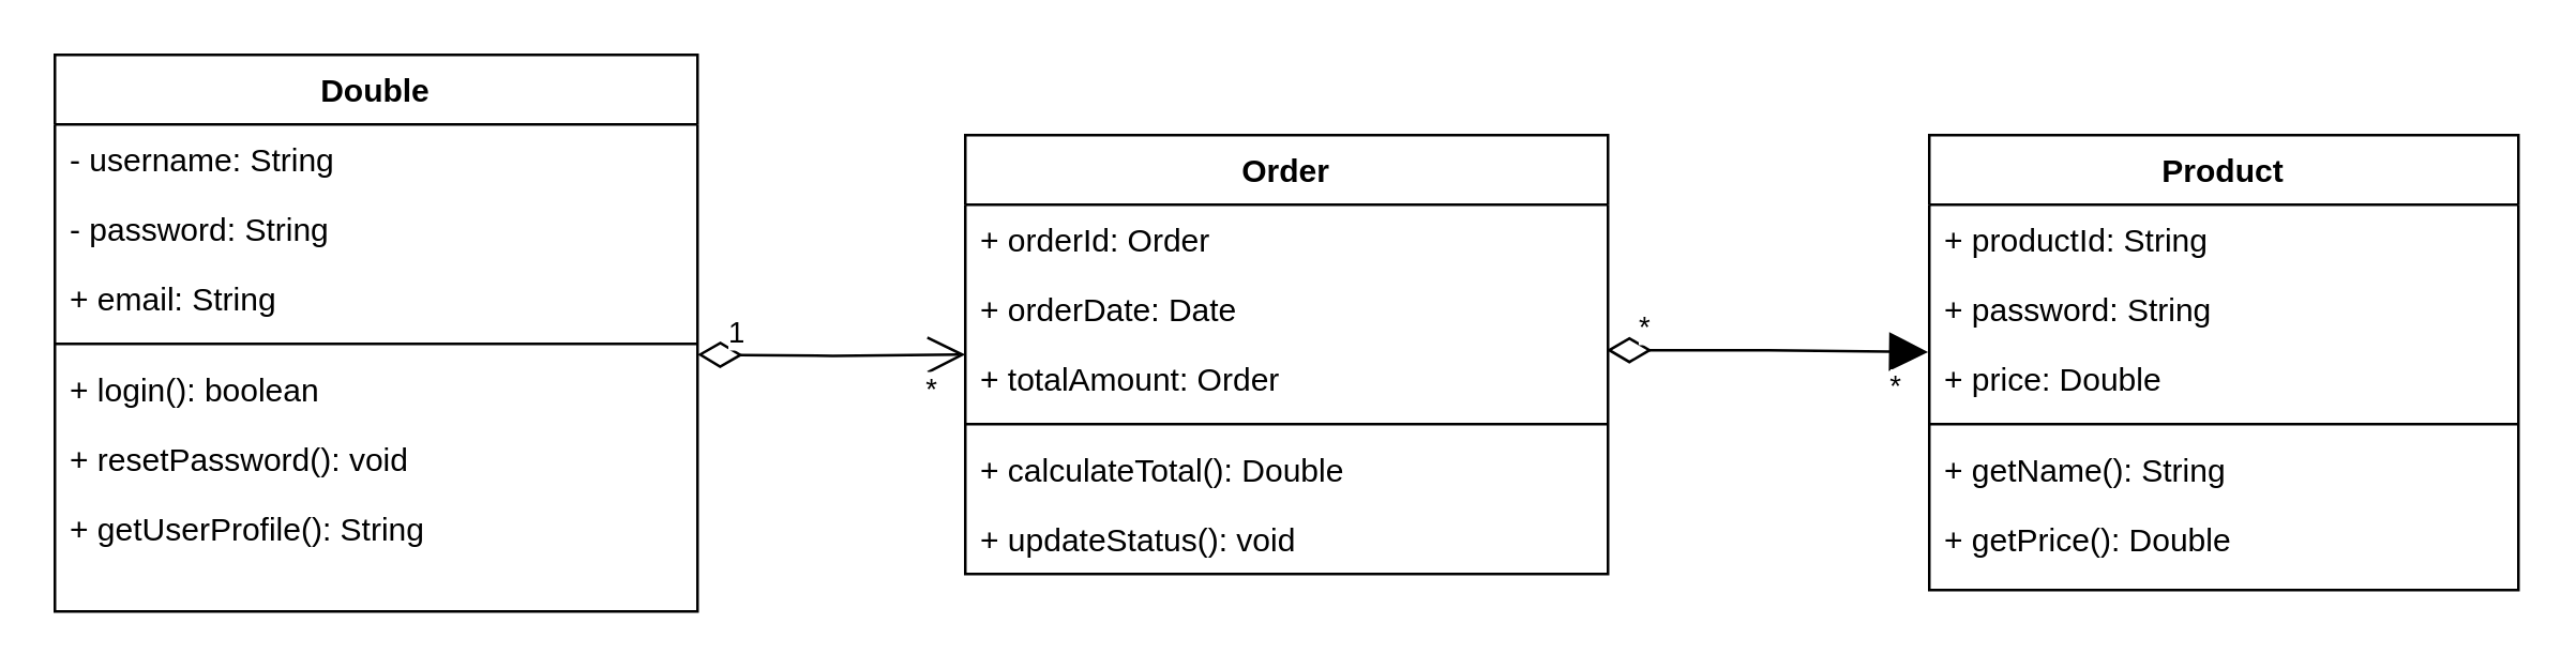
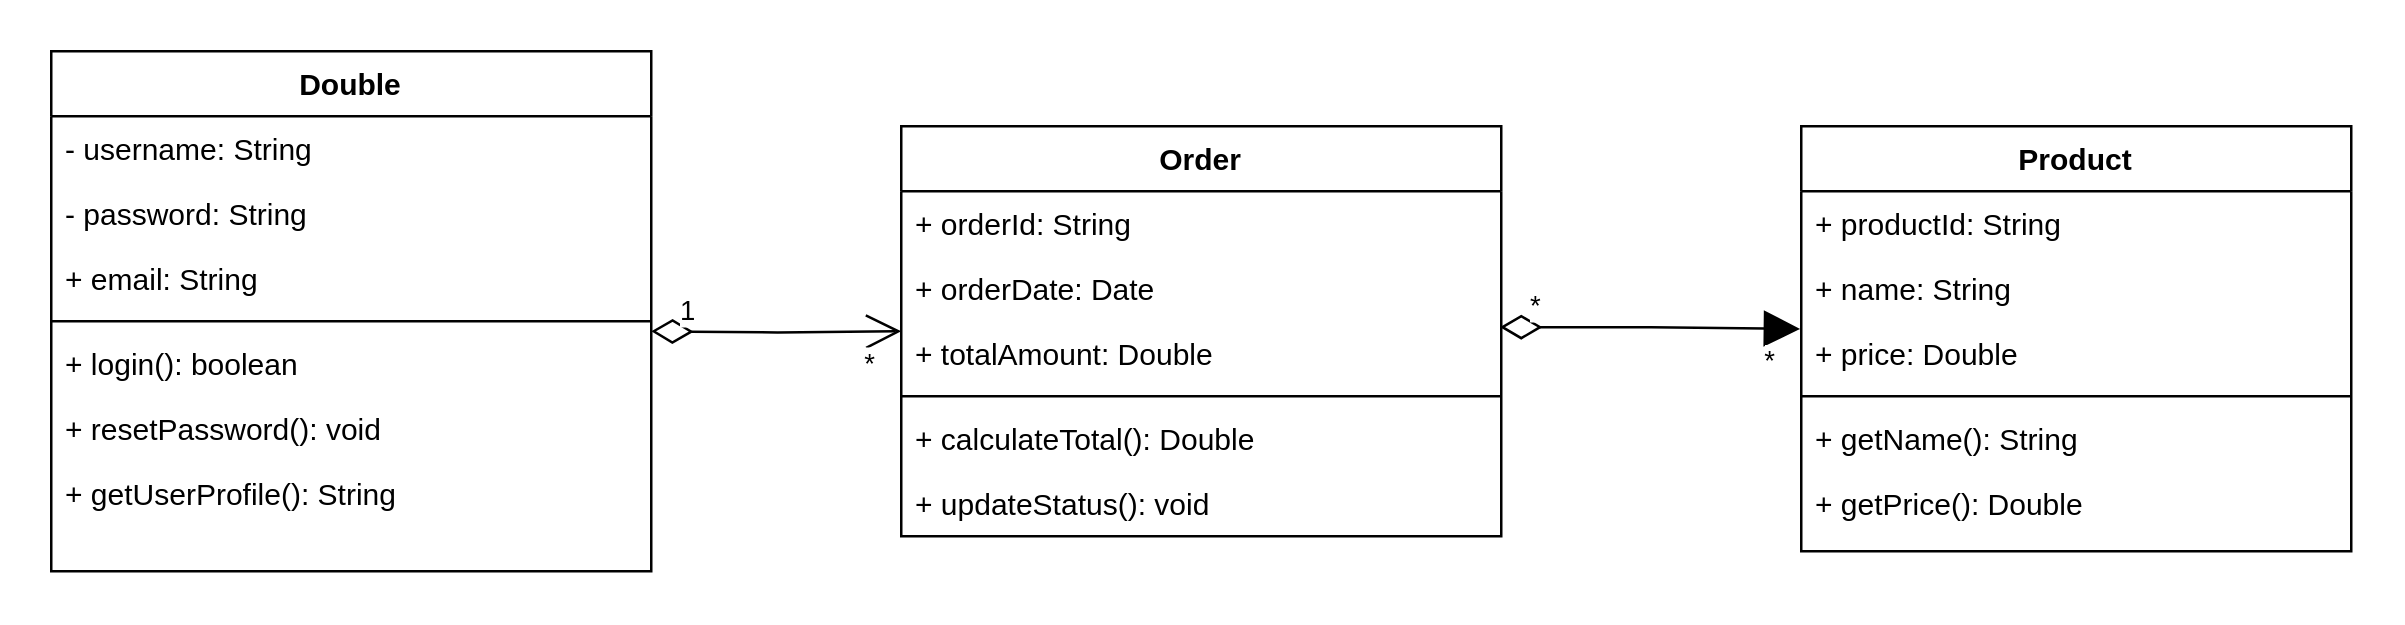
- <mxCell id="12" value="+ orderId: Order" style="text;strokeColor=none;fillColor=none;align=left;verticalAlign=top;spacingLeft=4;spacingRight=4;overflow=hidden;rotatable=0;points=[[0,0.5],[1,0.5]];portConstraint=eastwest;whiteSpace=wrap;html=1;" parent="11" vertex="1"><mxGeometry y="26" width="240" height="26" as="geometry" /></mxCell>
+ <mxCell id="12" value="+ orderId: String" style="text;strokeColor=none;fillColor=none;align=left;verticalAlign=top;spacingLeft=4;spacingRight=4;overflow=hidden;rotatable=0;points=[[0,0.5],[1,0.5]];portConstraint=eastwest;whiteSpace=wrap;html=1;" parent="11" vertex="1"><mxGeometry y="26" width="240" height="26" as="geometry" /></mxCell>
- <mxCell id="20" value="+ password: String" style="text;strokeColor=none;fillColor=none;align=left;verticalAlign=top;spacingLeft=4;spacingRight=4;overflow=hidden;rotatable=0;points=[[0,0.5],[1,0.5]];portConstraint=eastwest;whiteSpace=wrap;html=1;" parent="18" vertex="1"><mxGeometry y="52" width="220" height="26" as="geometry" /></mxCell>
+ <mxCell id="20" value="+ name: String" style="text;strokeColor=none;fillColor=none;align=left;verticalAlign=top;spacingLeft=4;spacingRight=4;overflow=hidden;rotatable=0;points=[[0,0.5],[1,0.5]];portConstraint=eastwest;whiteSpace=wrap;html=1;" parent="18" vertex="1"><mxGeometry y="52" width="220" height="26" as="geometry" /></mxCell>
- <mxCell id="14" value="+ totalAmount: Order" style="text;strokeColor=none;fillColor=none;align=left;verticalAlign=top;spacingLeft=4;spacingRight=4;overflow=hidden;rotatable=0;points=[[0,0.5],[1,0.5]];portConstraint=eastwest;whiteSpace=wrap;html=1;" parent="11" vertex="1"><mxGeometry y="78" width="240" height="26" as="geometry" /></mxCell>
+ <mxCell id="14" value="+ totalAmount: Double" style="text;strokeColor=none;fillColor=none;align=left;verticalAlign=top;spacingLeft=4;spacingRight=4;overflow=hidden;rotatable=0;points=[[0,0.5],[1,0.5]];portConstraint=eastwest;whiteSpace=wrap;html=1;" parent="11" vertex="1"><mxGeometry y="78" width="240" height="26" as="geometry" /></mxCell>
